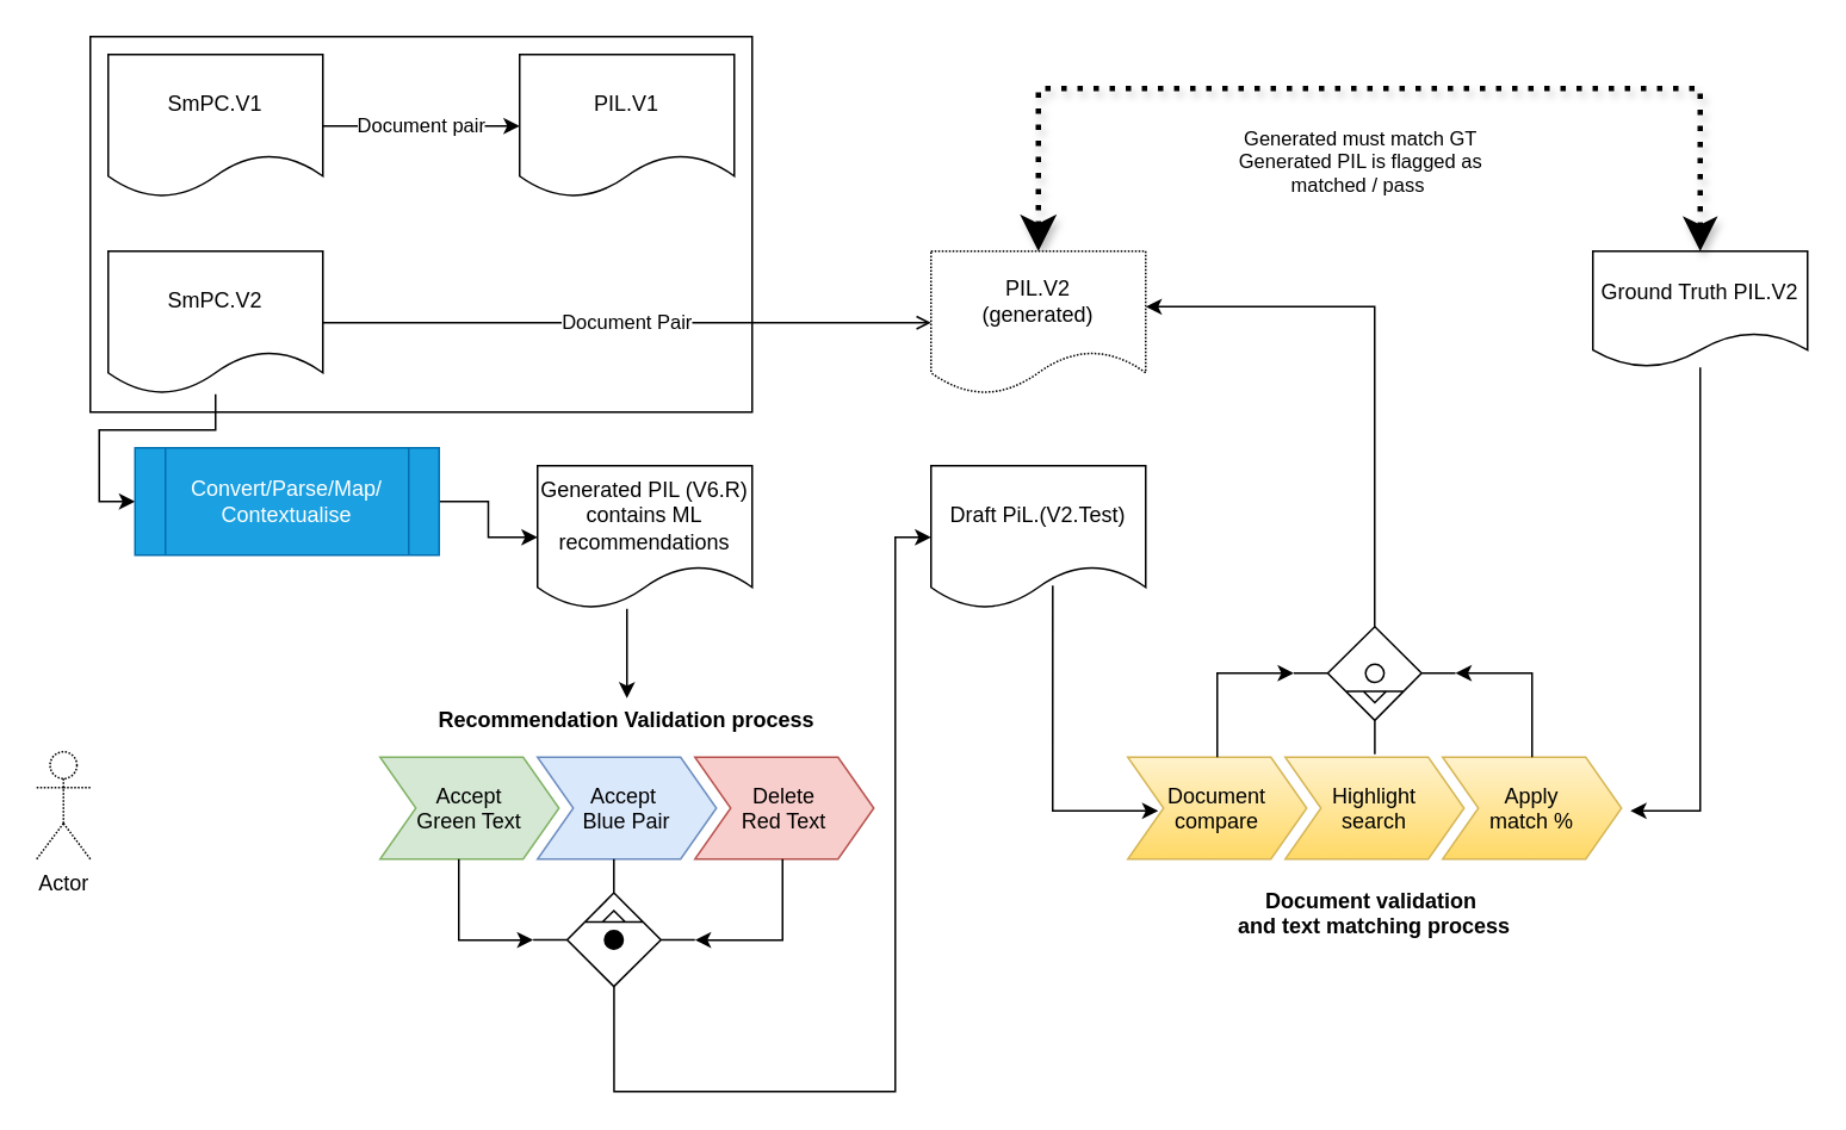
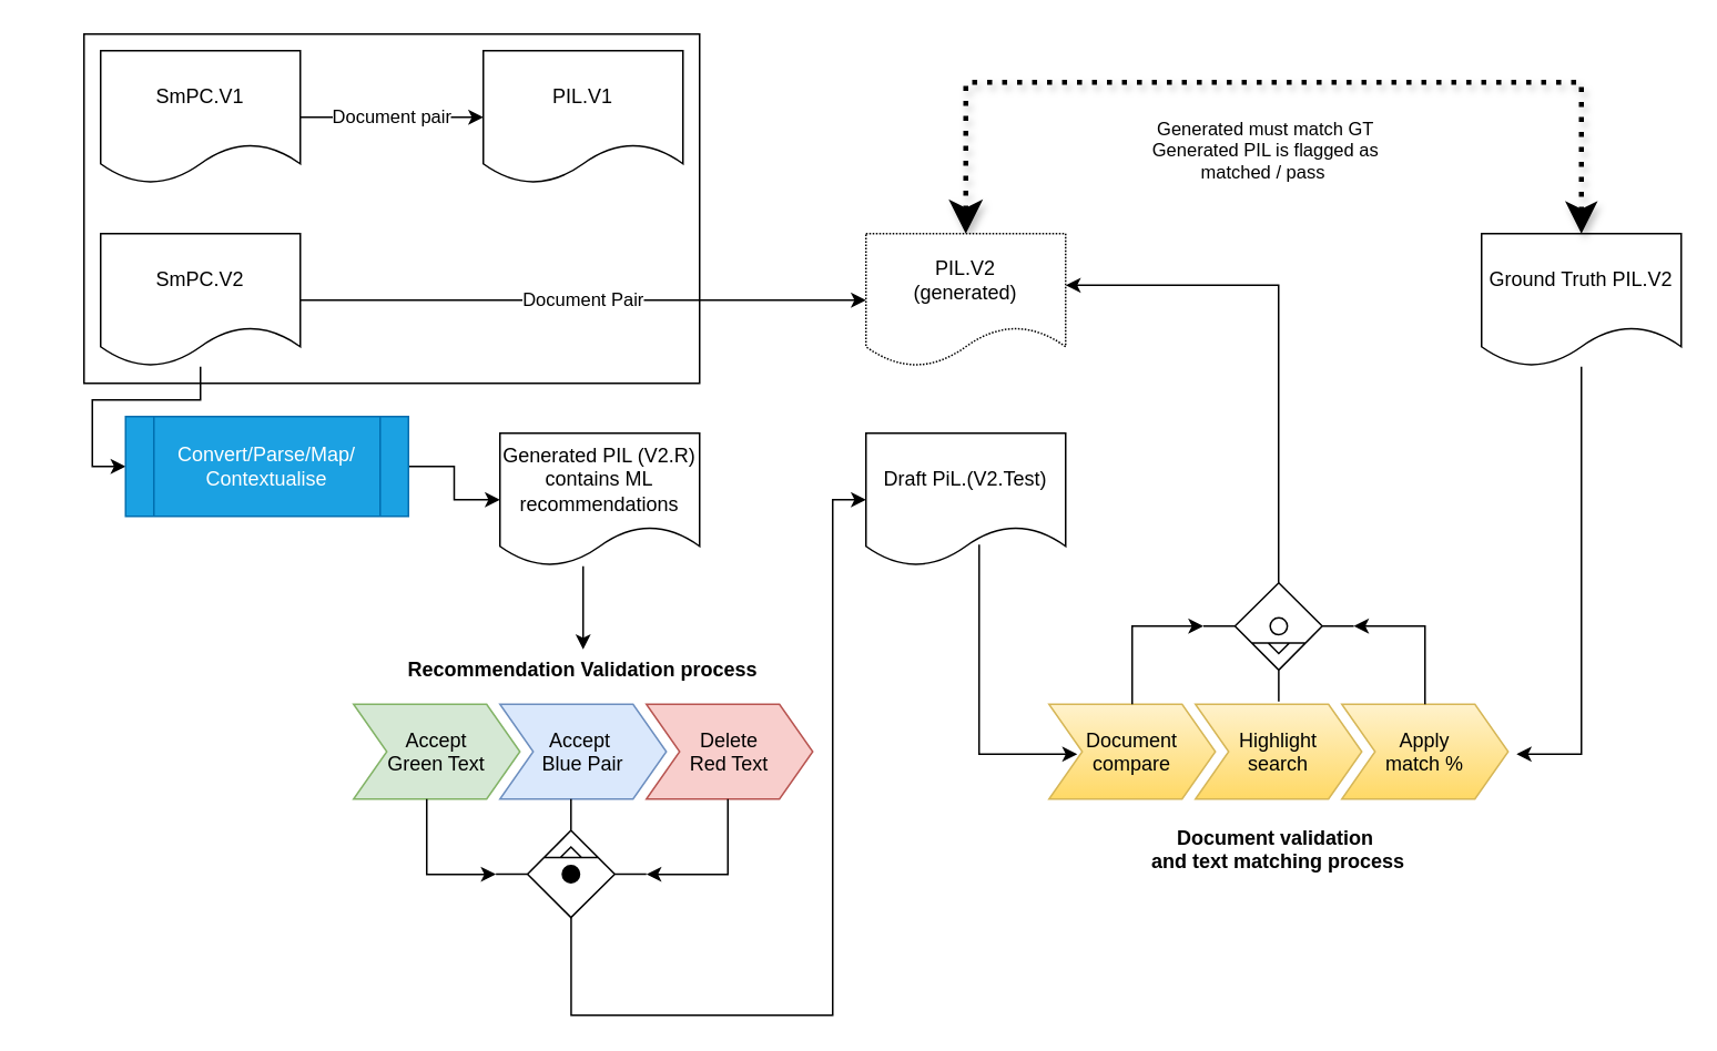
- <mxCell id="7" value="Ground Truth PIL.V2" style="shape=document;whiteSpace=wrap;html=1;boundedLbl=1;" parent="1" vertex="1"><mxGeometry x="890" y="140" width="120" height="65" as="geometry" /></mxCell>
+ <mxCell id="7" value="Ground Truth PIL.V2" style="shape=document;whiteSpace=wrap;html=1;boundedLbl=1;" parent="1" vertex="1"><mxGeometry x="890" y="140" width="120" height="80" as="geometry" /></mxCell>
- <mxCell id="8" value="Document Pair" style="edgeStyle=orthogonalEdgeStyle;rounded=0;orthogonalLoop=1;jettySize=auto;html=1;entryX=0;entryY=0.5;entryDx=0;entryDy=0;entryPerimeter=0;endArrow=open;" parent="1" source="10" target="12" edge="1"><mxGeometry relative="1" as="geometry"><mxPoint x="420" y="180" as="targetPoint" /></mxGeometry></mxCell>
+ <mxCell id="8" value="Document Pair" style="edgeStyle=orthogonalEdgeStyle;rounded=0;orthogonalLoop=1;jettySize=auto;html=1;entryX=0;entryY=0.5;entryDx=0;entryDy=0;entryPerimeter=0;" parent="1" source="10" target="12" edge="1"><mxGeometry relative="1" as="geometry"><mxPoint x="420" y="180" as="targetPoint" /></mxGeometry></mxCell>
- <mxCell id="14" value="Generated PIL (V6.R)&lt;br&gt;contains ML recommendations" style="shape=document;whiteSpace=wrap;html=1;boundedLbl=1;" parent="1" vertex="1"><mxGeometry x="300" y="260" width="120" height="80" as="geometry" /></mxCell>
+ <mxCell id="14" value="Generated PIL (V2.R)&lt;br&gt;contains ML recommendations" style="shape=document;whiteSpace=wrap;html=1;boundedLbl=1;" parent="1" vertex="1"><mxGeometry x="300" y="260" width="120" height="80" as="geometry" /></mxCell>
- <mxCell id="19" value="Actor" style="shape=umlActor;verticalLabelPosition=bottom;verticalAlign=top;html=1;outlineConnect=0;dashed=1;dashPattern=1 1;" parent="1" vertex="1"><mxGeometry x="20" y="420" width="30" height="60" as="geometry" /></mxCell>
